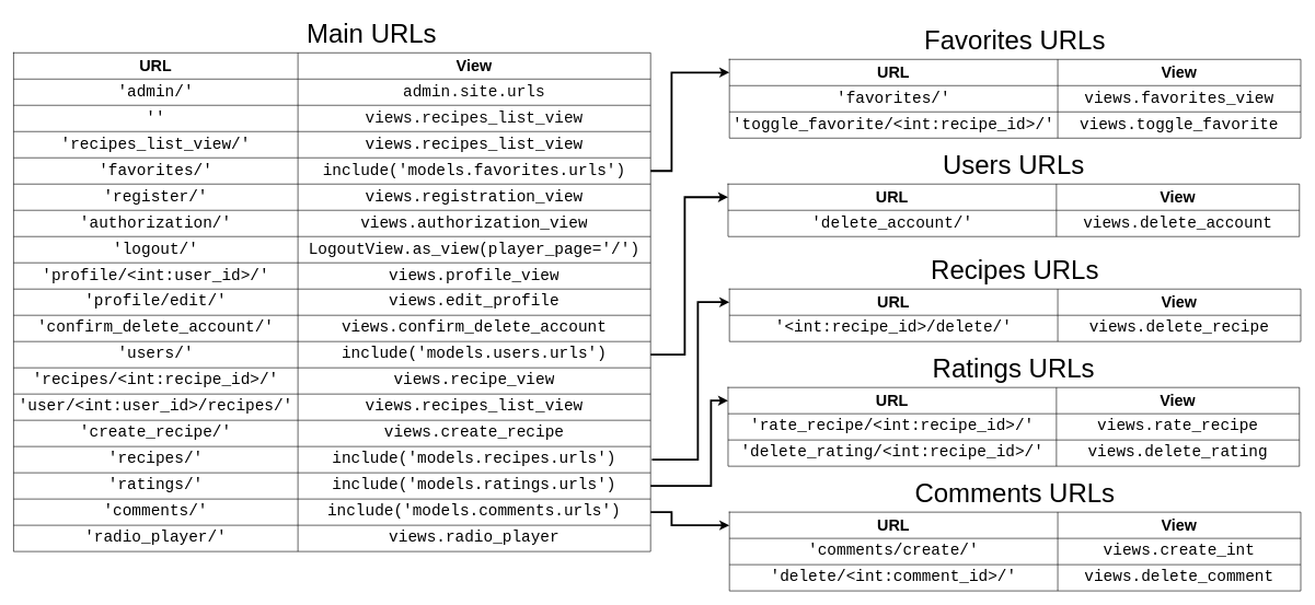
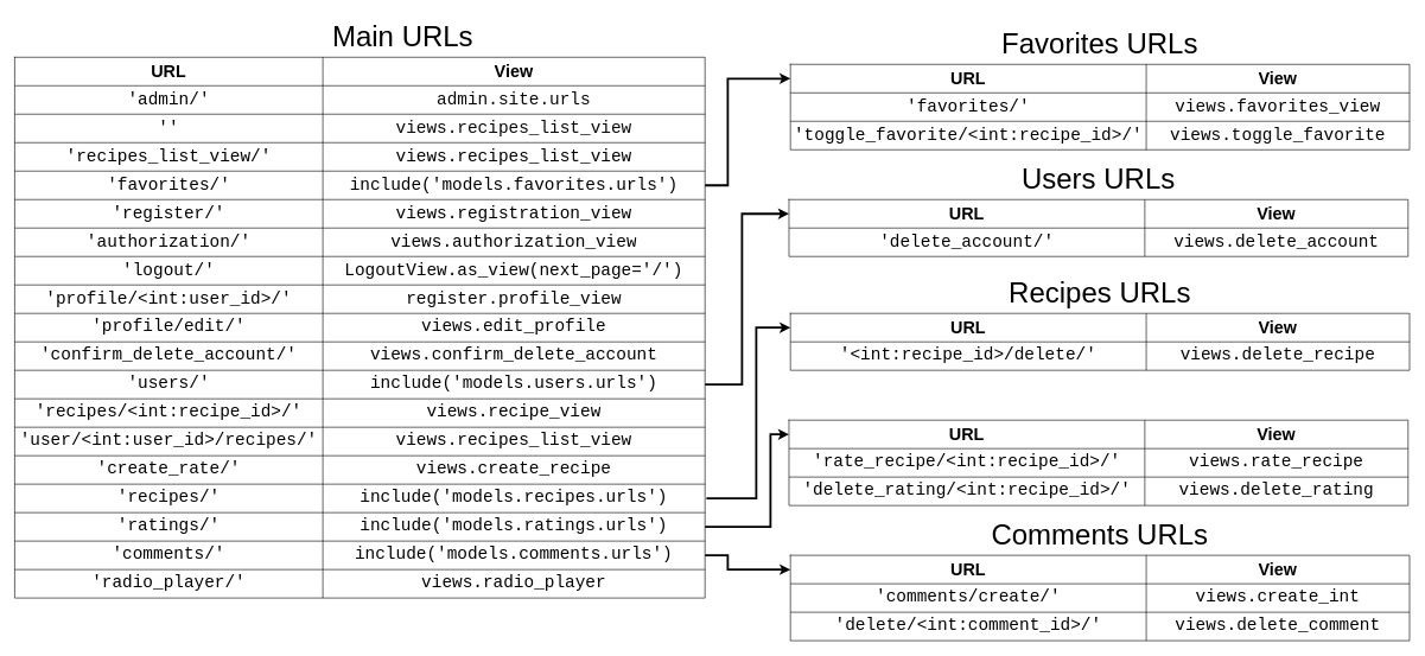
- <mxCell id="26" value="LogoutView.as_view(player_page='/')" style="shape=partialRectangle;whiteSpace=wrap;connectable=0;strokeColor=inherit;overflow=hidden;fillColor=none;top=0;left=0;bottom=0;right=0;pointerEvents=1;fontSize=24;fontFamily=Courier New;" vertex="1" parent="24"><mxGeometry x="433" width="537" height="40" as="geometry"><mxRectangle width="537" height="40" as="alternateBounds" /></mxGeometry></mxCell>
+ <mxCell id="26" value="LogoutView.as_view(next_page='/')" style="shape=partialRectangle;whiteSpace=wrap;connectable=0;strokeColor=inherit;overflow=hidden;fillColor=none;top=0;left=0;bottom=0;right=0;pointerEvents=1;fontSize=24;fontFamily=Courier New;" vertex="1" parent="24"><mxGeometry x="433" width="537" height="40" as="geometry"><mxRectangle width="537" height="40" as="alternateBounds" /></mxGeometry></mxCell>
- <mxCell id="29" value="views.profile_view" style="shape=partialRectangle;whiteSpace=wrap;connectable=0;strokeColor=inherit;overflow=hidden;fillColor=none;top=0;left=0;bottom=0;right=0;pointerEvents=1;fontSize=24;fontFamily=Courier New;" vertex="1" parent="27"><mxGeometry x="433" width="537" height="40" as="geometry"><mxRectangle width="537" height="40" as="alternateBounds" /></mxGeometry></mxCell>
+ <mxCell id="29" value="register.profile_view" style="shape=partialRectangle;whiteSpace=wrap;connectable=0;strokeColor=inherit;overflow=hidden;fillColor=none;top=0;left=0;bottom=0;right=0;pointerEvents=1;fontSize=24;fontFamily=Courier New;" vertex="1" parent="27"><mxGeometry x="433" width="537" height="40" as="geometry"><mxRectangle width="537" height="40" as="alternateBounds" /></mxGeometry></mxCell>
- <mxCell id="102" value="&lt;font style=&quot;font-size: 40px;&quot;&gt;Ratings &lt;font&gt;&lt;font&gt;&lt;font&gt;&lt;font&gt;URLs&lt;/font&gt;&lt;/font&gt;&lt;/font&gt;&lt;/font&gt;&lt;/font&gt;" style="text;whiteSpace=wrap;html=1;align=center;" vertex="1" parent="1"><mxGeometry x="1358" y="530" width="370" height="60" as="geometry" /></mxCell>
- <mxCell id="46" value="'create_recipe/'" style="shape=partialRectangle;whiteSpace=wrap;connectable=0;strokeColor=inherit;overflow=hidden;fillColor=none;top=0;left=0;bottom=0;right=0;pointerEvents=1;fontSize=24;fontFamily=Courier New;" vertex="1" parent="45"><mxGeometry width="433" height="40" as="geometry"><mxRectangle width="433" height="40" as="alternateBounds" /></mxGeometry></mxCell>
+ <mxCell id="46" value="'create_rate/'" style="shape=partialRectangle;whiteSpace=wrap;connectable=0;strokeColor=inherit;overflow=hidden;fillColor=none;top=0;left=0;bottom=0;right=0;pointerEvents=1;fontSize=24;fontFamily=Courier New;" vertex="1" parent="45"><mxGeometry width="433" height="40" as="geometry"><mxRectangle width="433" height="40" as="alternateBounds" /></mxGeometry></mxCell>
